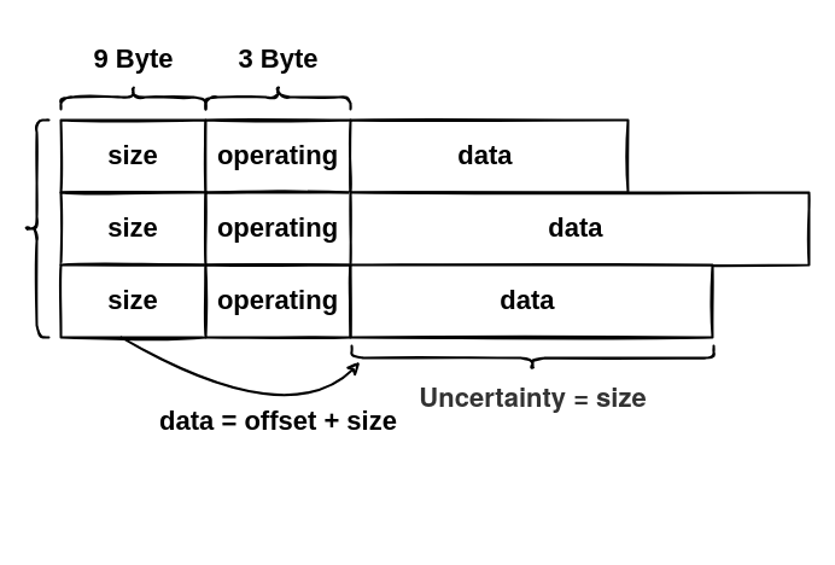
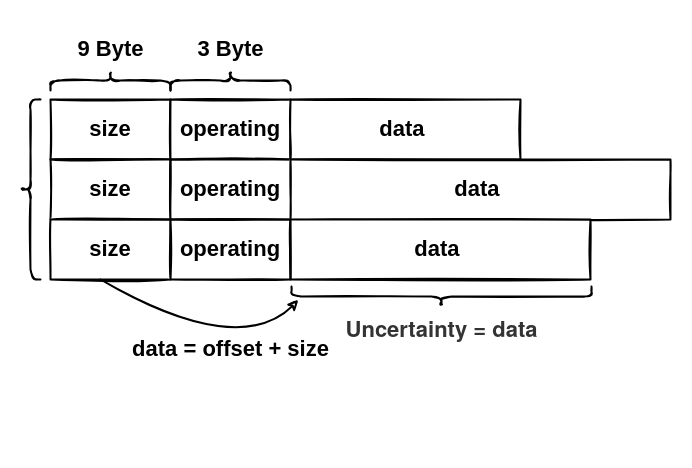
- <mxCell id="17" value="&lt;span style=&quot;color: rgb(51, 51, 51); font-family: &amp;quot;Helvetica Neue&amp;quot;, Helvetica, Arial, &amp;quot;Hiragino Sans GB&amp;quot;, &amp;quot;Hiragino Sans GB W3&amp;quot;, &amp;quot;Microsoft YaHei UI&amp;quot;, &amp;quot;Microsoft YaHei&amp;quot;, sans-serif; text-align: start;&quot;&gt;&lt;b style=&quot;&quot;&gt;&lt;font style=&quot;font-size: 22px;&quot;&gt;Uncertainty = size&lt;/font&gt;&lt;/b&gt;&lt;/span&gt;" style="text;html=1;align=center;verticalAlign=middle;resizable=0;points=[];autosize=1;strokeColor=none;fillColor=none;fontSize=22;sketch=1;" parent="1" vertex="1"><mxGeometry x="336" y="309" width="210" height="40" as="geometry" /></mxCell>
+ <mxCell id="17" value="&lt;span style=&quot;color: rgb(51, 51, 51); font-family: &amp;quot;Helvetica Neue&amp;quot;, Helvetica, Arial, &amp;quot;Hiragino Sans GB&amp;quot;, &amp;quot;Hiragino Sans GB W3&amp;quot;, &amp;quot;Microsoft YaHei UI&amp;quot;, &amp;quot;Microsoft YaHei&amp;quot;, sans-serif; text-align: start;&quot;&gt;&lt;b style=&quot;&quot;&gt;&lt;font style=&quot;font-size: 22px;&quot;&gt;Uncertainty = data&lt;/font&gt;&lt;/b&gt;&lt;/span&gt;" style="text;html=1;align=center;verticalAlign=middle;resizable=0;points=[];autosize=1;strokeColor=none;fillColor=none;fontSize=22;sketch=1;" parent="1" vertex="1"><mxGeometry x="336" y="309" width="210" height="40" as="geometry" /></mxCell>
